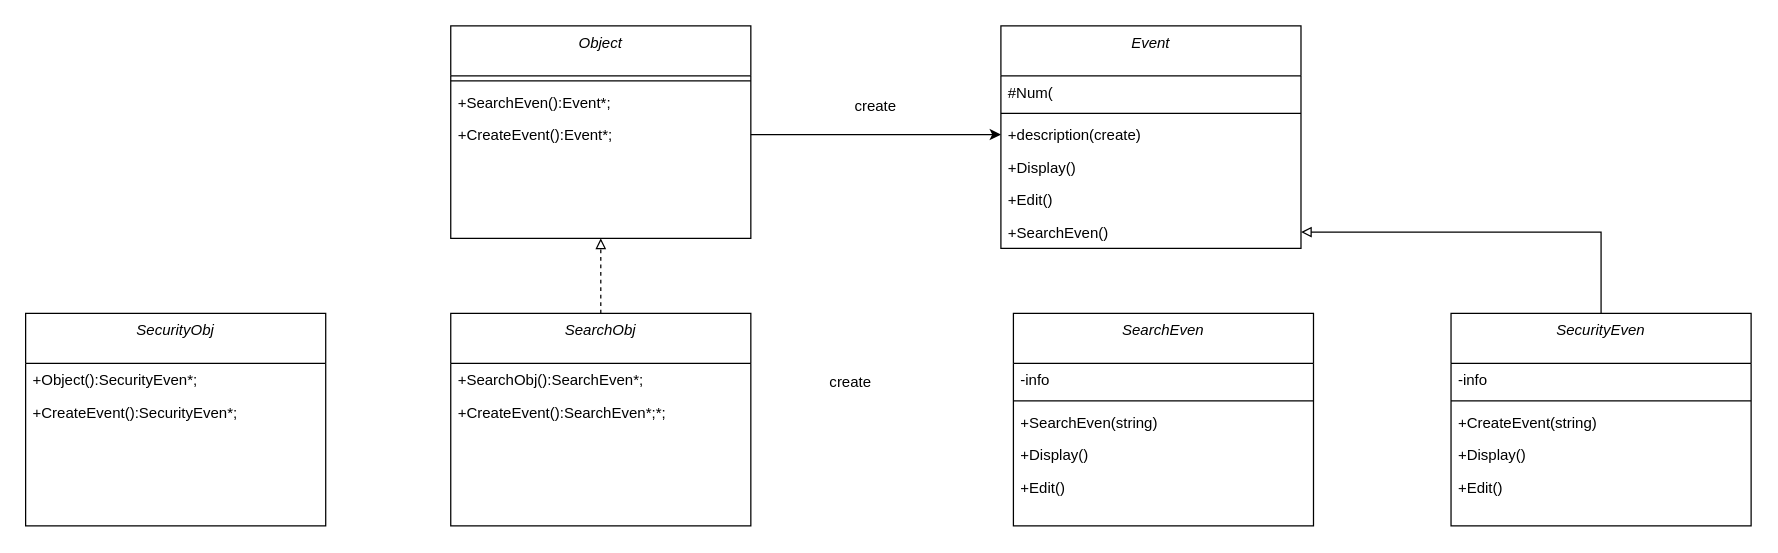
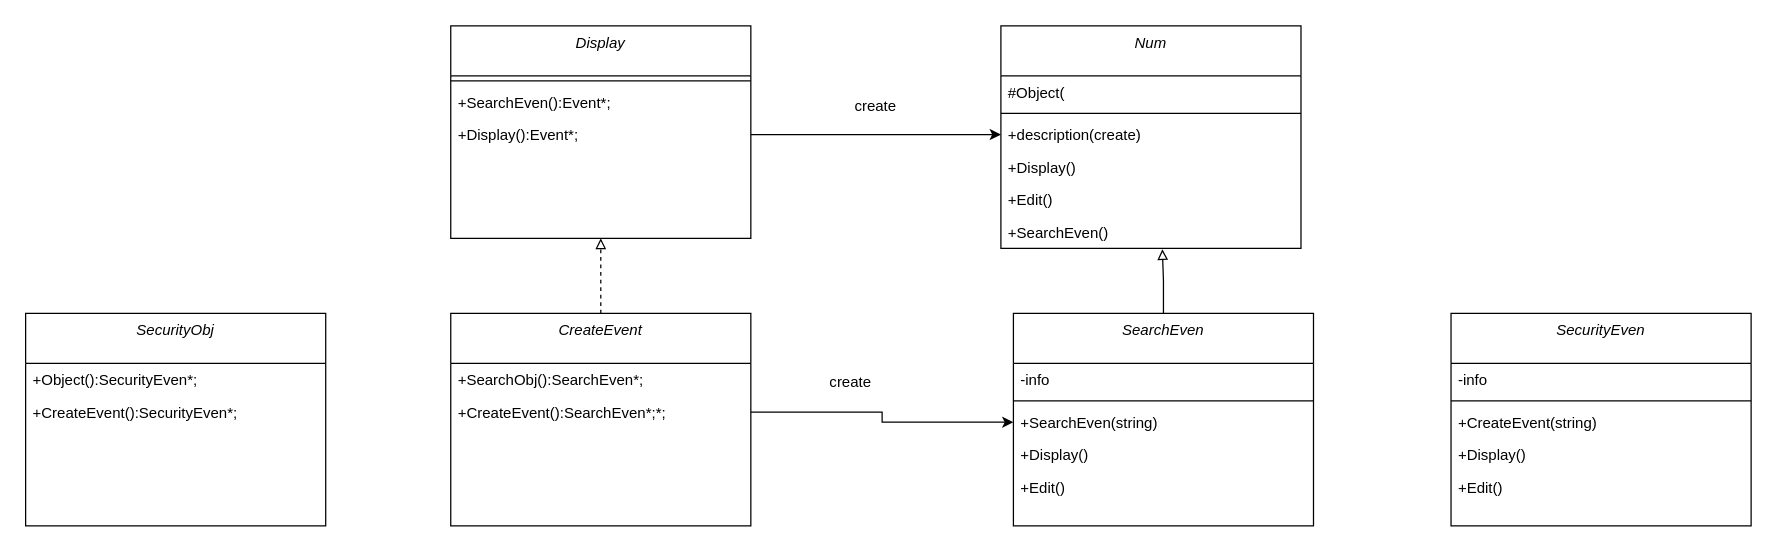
- <mxCell id="2" value="Object" style="swimlane;fontStyle=2;align=center;verticalAlign=top;childLayout=stackLayout;horizontal=1;startSize=40;horizontalStack=0;resizeParent=1;resizeLast=0;collapsible=1;marginBottom=0;rounded=0;shadow=0;strokeWidth=1;" parent="1" vertex="1"><mxGeometry x="360" y="20" width="240" height="170" as="geometry"><mxRectangle x="230" y="140" width="160" height="26" as="alternateBounds" /></mxGeometry></mxCell>
+ <mxCell id="2" value="Display" style="swimlane;fontStyle=2;align=center;verticalAlign=top;childLayout=stackLayout;horizontal=1;startSize=40;horizontalStack=0;resizeParent=1;resizeLast=0;collapsible=1;marginBottom=0;rounded=0;shadow=0;strokeWidth=1;" parent="1" vertex="1"><mxGeometry x="360" y="20" width="240" height="170" as="geometry"><mxRectangle x="230" y="140" width="160" height="26" as="alternateBounds" /></mxGeometry></mxCell>
- <mxCell id="6" value="Event" style="swimlane;fontStyle=2;align=center;verticalAlign=top;childLayout=stackLayout;horizontal=1;startSize=40;horizontalStack=0;resizeParent=1;resizeLast=0;collapsible=1;marginBottom=0;rounded=0;shadow=0;strokeWidth=1;" vertex="1" parent="1"><mxGeometry x="800" y="20" width="240" height="178" as="geometry"><mxRectangle x="230" y="140" width="160" height="26" as="alternateBounds" /></mxGeometry></mxCell>
+ <mxCell id="6" value="Num" style="swimlane;fontStyle=2;align=center;verticalAlign=top;childLayout=stackLayout;horizontal=1;startSize=40;horizontalStack=0;resizeParent=1;resizeLast=0;collapsible=1;marginBottom=0;rounded=0;shadow=0;strokeWidth=1;" vertex="1" parent="1"><mxGeometry x="800" y="20" width="240" height="178" as="geometry"><mxRectangle x="230" y="140" width="160" height="26" as="alternateBounds" /></mxGeometry></mxCell>
- <mxCell id="7" value="#Num(" style="text;align=left;verticalAlign=top;spacingLeft=4;spacingRight=4;overflow=hidden;rotatable=0;points=[[0,0.5],[1,0.5]];portConstraint=eastwest;" vertex="1" parent="6"><mxGeometry y="40" width="240" height="26" as="geometry" /></mxCell>
+ <mxCell id="7" value="#Object(" style="text;align=left;verticalAlign=top;spacingLeft=4;spacingRight=4;overflow=hidden;rotatable=0;points=[[0,0.5],[1,0.5]];portConstraint=eastwest;" vertex="1" parent="6"><mxGeometry y="40" width="240" height="26" as="geometry" /></mxCell>
- <mxCell id="5" value="+CreateEvent():Event*;" style="text;align=left;verticalAlign=top;spacingLeft=4;spacingRight=4;overflow=hidden;rotatable=0;points=[[0,0.5],[1,0.5]];portConstraint=eastwest;" vertex="1" parent="2"><mxGeometry y="74" width="240" height="26" as="geometry" /></mxCell>
+ <mxCell id="5" value="+Display():Event*;" style="text;align=left;verticalAlign=top;spacingLeft=4;spacingRight=4;overflow=hidden;rotatable=0;points=[[0,0.5],[1,0.5]];portConstraint=eastwest;" vertex="1" parent="2"><mxGeometry y="74" width="240" height="26" as="geometry" /></mxCell>
- <mxCell id="27" style="edgeStyle=orthogonalEdgeStyle;rounded=0;orthogonalLoop=1;jettySize=auto;html=1;exitX=0.5;exitY=0;exitDx=0;exitDy=0;entryX=1;entryY=0.5;entryDx=0;entryDy=0;endArrow=block;endFill=0;" edge="1" parent="1" source="28" target="12"><mxGeometry relative="1" as="geometry" /></mxCell>
+ <mxCell id="20" style="edgeStyle=orthogonalEdgeStyle;rounded=0;orthogonalLoop=1;jettySize=auto;html=1;exitX=0.5;exitY=0;exitDx=0;exitDy=0;entryX=0.538;entryY=1.027;entryDx=0;entryDy=0;entryPerimeter=0;endArrow=block;endFill=0;" edge="1" parent="1" source="21" target="12"><mxGeometry relative="1" as="geometry" /></mxCell>
- <mxCell id="17" value="SearchObj" style="swimlane;fontStyle=2;align=center;verticalAlign=top;childLayout=stackLayout;horizontal=1;startSize=40;horizontalStack=0;resizeParent=1;resizeLast=0;collapsible=1;marginBottom=0;rounded=0;shadow=0;strokeWidth=1;" vertex="1" parent="1"><mxGeometry x="360" y="250" width="240" height="170" as="geometry"><mxRectangle x="230" y="140" width="160" height="26" as="alternateBounds" /></mxGeometry></mxCell>
+ <mxCell id="17" value="CreateEvent" style="swimlane;fontStyle=2;align=center;verticalAlign=top;childLayout=stackLayout;horizontal=1;startSize=40;horizontalStack=0;resizeParent=1;resizeLast=0;collapsible=1;marginBottom=0;rounded=0;shadow=0;strokeWidth=1;" vertex="1" parent="1"><mxGeometry x="360" y="250" width="240" height="170" as="geometry"><mxRectangle x="230" y="140" width="160" height="26" as="alternateBounds" /></mxGeometry></mxCell>
+ <mxCell id="34" style="edgeStyle=orthogonalEdgeStyle;rounded=0;orthogonalLoop=1;jettySize=auto;html=1;exitX=1;exitY=0.5;exitDx=0;exitDy=0;entryX=0;entryY=0.5;entryDx=0;entryDy=0;" edge="1" parent="1" source="19" target="24"><mxGeometry relative="1" as="geometry" /></mxCell>
